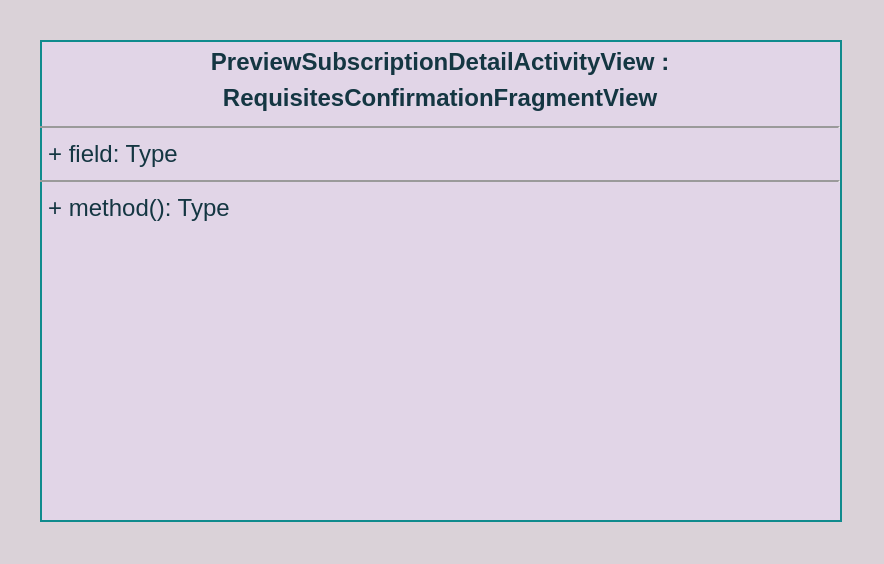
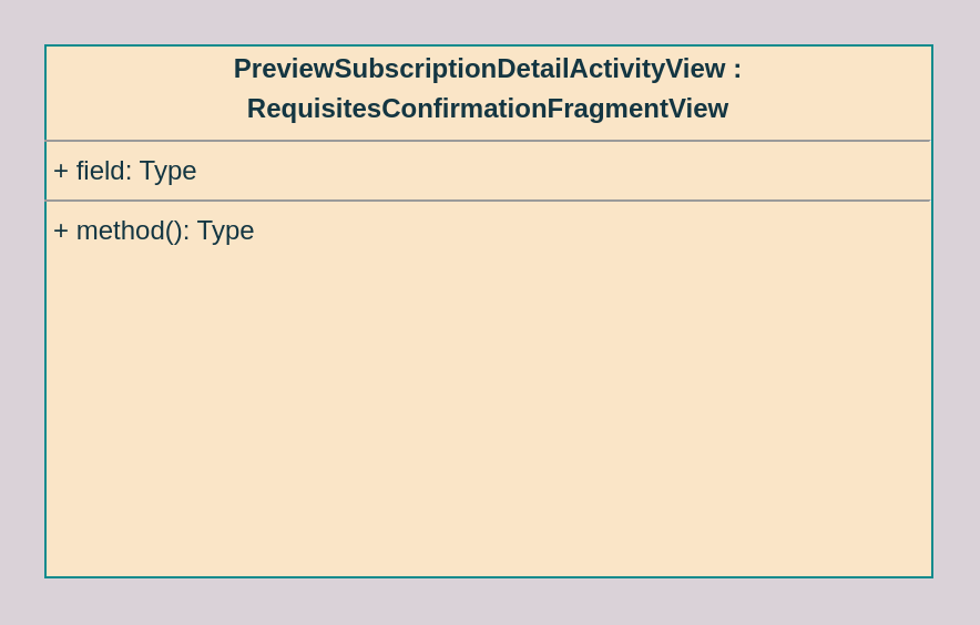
- <mxCell id="2" value="&lt;p style=&quot;margin:0px;margin-top:4px;text-align:center;&quot;&gt;&lt;b&gt;PreviewSubscriptionDetailActivityView :&lt;/b&gt;&lt;/p&gt;&lt;p style=&quot;margin:0px;margin-top:4px;text-align:center;&quot;&gt;&lt;b&gt;RequisitesConfirmationFragmentView&lt;br&gt;&lt;/b&gt;&lt;/p&gt;&lt;hr size=&quot;1&quot;&gt;&lt;p style=&quot;margin:0px;margin-left:4px;&quot;&gt;+ field: Type&lt;/p&gt;&lt;hr size=&quot;1&quot;&gt;&lt;p style=&quot;margin:0px;margin-left:4px;&quot;&gt;+ method(): Type&lt;/p&gt;" style="verticalAlign=top;align=left;overflow=fill;fontSize=12;fontFamily=Helvetica;html=1;rounded=0;sketch=0;fontColor=#143642;strokeColor=#0F8B8D;fillColor=#e1d5e7;" vertex="1" parent="1"><mxGeometry x="20" y="20" width="400" height="240" as="geometry" /></mxCell>
+ <mxCell id="2" value="&lt;p style=&quot;margin:0px;margin-top:4px;text-align:center;&quot;&gt;&lt;b&gt;PreviewSubscriptionDetailActivityView :&lt;/b&gt;&lt;/p&gt;&lt;p style=&quot;margin:0px;margin-top:4px;text-align:center;&quot;&gt;&lt;b&gt;RequisitesConfirmationFragmentView&lt;br&gt;&lt;/b&gt;&lt;/p&gt;&lt;hr size=&quot;1&quot;&gt;&lt;p style=&quot;margin:0px;margin-left:4px;&quot;&gt;+ field: Type&lt;/p&gt;&lt;hr size=&quot;1&quot;&gt;&lt;p style=&quot;margin:0px;margin-left:4px;&quot;&gt;+ method(): Type&lt;/p&gt;" style="verticalAlign=top;align=left;overflow=fill;fontSize=12;fontFamily=Helvetica;html=1;rounded=0;sketch=0;fontColor=#143642;strokeColor=#0F8B8D;fillColor=#FAE5C7;" vertex="1" parent="1"><mxGeometry x="20" y="20" width="400" height="240" as="geometry" /></mxCell>
